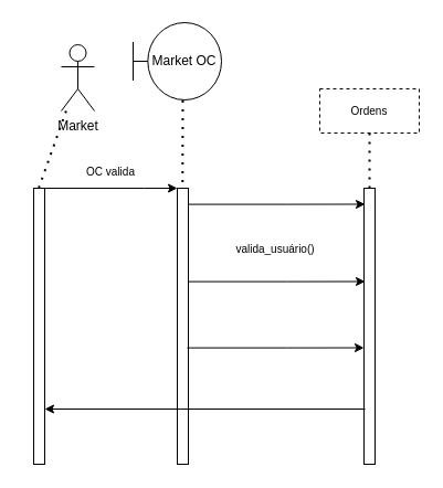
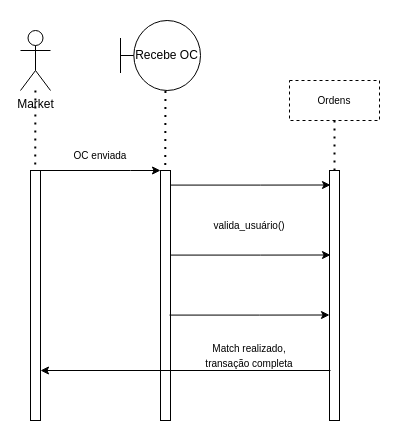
- <mxCell id="8" value="Market OC" style="shape=umlBoundary;whiteSpace=wrap;html=1;" vertex="1" parent="1"><mxGeometry x="120" y="20" width="80" height="70" as="geometry" /></mxCell>
+ <mxCell id="8" value="Recebe OC" style="shape=umlBoundary;whiteSpace=wrap;html=1;" vertex="1" parent="1"><mxGeometry x="120" y="20" width="80" height="70" as="geometry" /></mxCell>
- <mxCell id="2" value="Market" style="shape=umlActor;verticalLabelPosition=bottom;verticalAlign=top;html=1;outlineConnect=0;" vertex="1" parent="1"><mxGeometry x="55" y="40" width="30" height="60" as="geometry" /></mxCell>
+ <mxCell id="2" value="Market" style="shape=umlActor;verticalLabelPosition=bottom;verticalAlign=top;html=1;outlineConnect=0;" vertex="1" parent="1"><mxGeometry x="20" y="30" width="30" height="60" as="geometry" /></mxCell>
- <mxCell id="9" value="&lt;font style=&quot;font-size: 10px;&quot;&gt;OC valida&lt;/font&gt;" style="text;html=1;strokeColor=none;fillColor=none;align=center;verticalAlign=middle;whiteSpace=wrap;rounded=0;" vertex="1" parent="1"><mxGeometry x="60" y="140" width="80" height="30" as="geometry" /></mxCell>
+ <mxCell id="9" value="&lt;font style=&quot;font-size: 10px;&quot;&gt;OC enviada&lt;/font&gt;" style="text;html=1;strokeColor=none;fillColor=none;align=center;verticalAlign=middle;whiteSpace=wrap;rounded=0;" vertex="1" parent="1"><mxGeometry x="60" y="140" width="80" height="30" as="geometry" /></mxCell>
+ <mxCell id="17" value="&lt;font style=&quot;font-size: 10px;&quot;&gt;Match realizado, transação completa&lt;/font&gt;" style="text;html=1;strokeColor=none;fillColor=none;align=center;verticalAlign=middle;whiteSpace=wrap;rounded=0;" vertex="1" parent="1"><mxGeometry x="199" y="340" width="100" height="30" as="geometry" /></mxCell>
